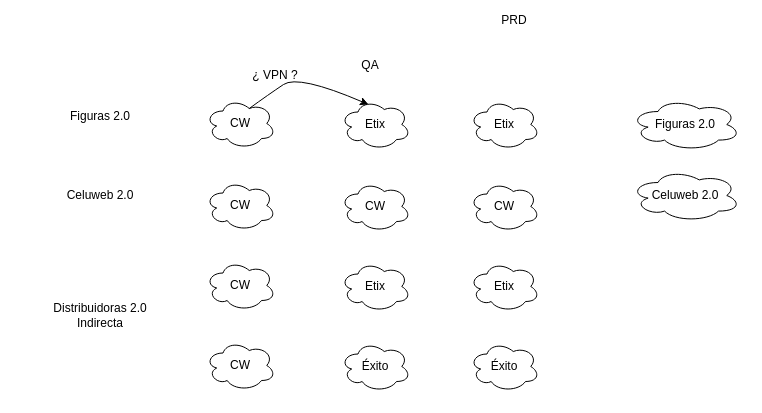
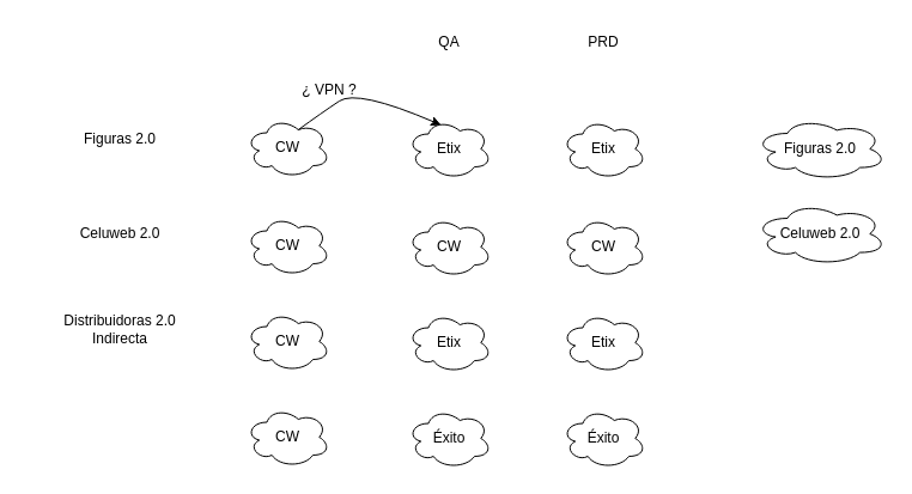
- <mxCell id="7" value="PRD" style="text;html=1;strokeColor=none;fillColor=none;align=center;verticalAlign=middle;whiteSpace=wrap;rounded=0;" parent="1" vertex="1"><mxGeometry x="479" y="5" width="70" height="30" as="geometry" /></mxCell>
+ <mxCell id="7" value="PRD" style="text;html=1;strokeColor=none;fillColor=none;align=center;verticalAlign=middle;whiteSpace=wrap;rounded=0;" parent="1" vertex="1"><mxGeometry x="469" y="20" width="70" height="30" as="geometry" /></mxCell>
- <mxCell id="6" value="QA" style="text;html=1;strokeColor=none;fillColor=none;align=center;verticalAlign=middle;whiteSpace=wrap;rounded=0;" parent="1" vertex="1"><mxGeometry x="335" y="50" width="70" height="30" as="geometry" /></mxCell>
+ <mxCell id="6" value="QA" style="text;html=1;strokeColor=none;fillColor=none;align=center;verticalAlign=middle;whiteSpace=wrap;rounded=0;" parent="1" vertex="1"><mxGeometry x="340" y="20" width="70" height="30" as="geometry" /></mxCell>
- <mxCell id="4" value="Distribuidoras 2.0&lt;br&gt;Indirecta" style="text;html=1;strokeColor=none;fillColor=none;align=center;verticalAlign=middle;whiteSpace=wrap;rounded=0;" parent="1" vertex="1"><mxGeometry x="20" y="300" width="160" height="30" as="geometry" /></mxCell>
+ <mxCell id="4" value="Distribuidoras 2.0&lt;br&gt;Indirecta" style="text;html=1;strokeColor=none;fillColor=none;align=center;verticalAlign=middle;whiteSpace=wrap;rounded=0;" parent="1" vertex="1"><mxGeometry x="20" y="260" width="160" height="30" as="geometry" /></mxCell>
